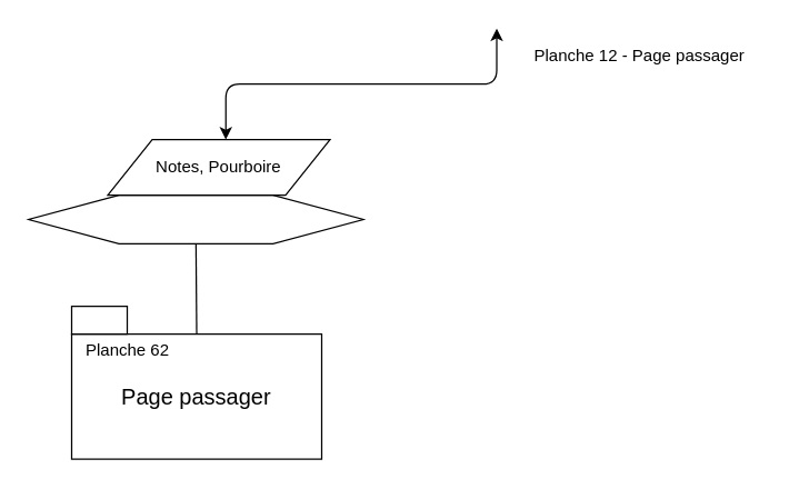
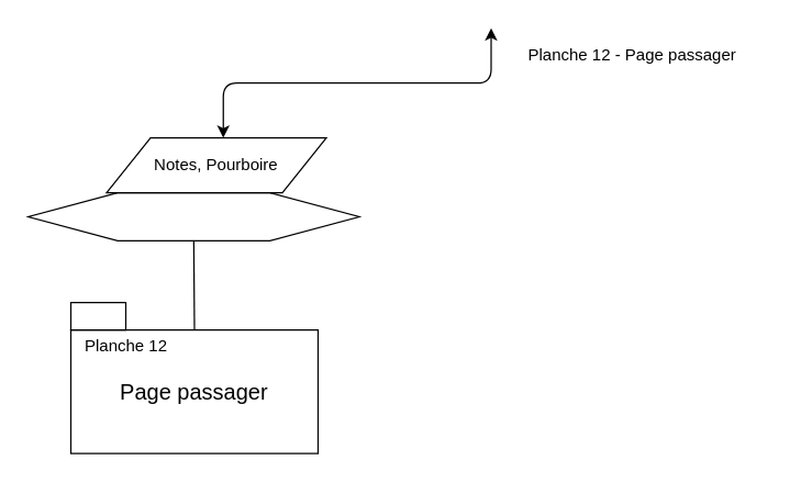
- <mxCell id="9" value="&lt;font style=&quot;font-size: 12px&quot;&gt;Planche 62&lt;/font&gt;" style="text;html=1;resizable=0;autosize=1;align=center;verticalAlign=middle;points=[];fillColor=none;strokeColor=none;rounded=0;fontSize=16;" vertex="1" parent="6"><mxGeometry y="15" width="80" height="30" as="geometry" /></mxCell>
+ <mxCell id="9" value="&lt;font style=&quot;font-size: 12px&quot;&gt;Planche 12&lt;/font&gt;" style="text;html=1;resizable=0;autosize=1;align=center;verticalAlign=middle;points=[];fillColor=none;strokeColor=none;rounded=0;fontSize=16;" vertex="1" parent="6"><mxGeometry y="15" width="80" height="30" as="geometry" /></mxCell>
